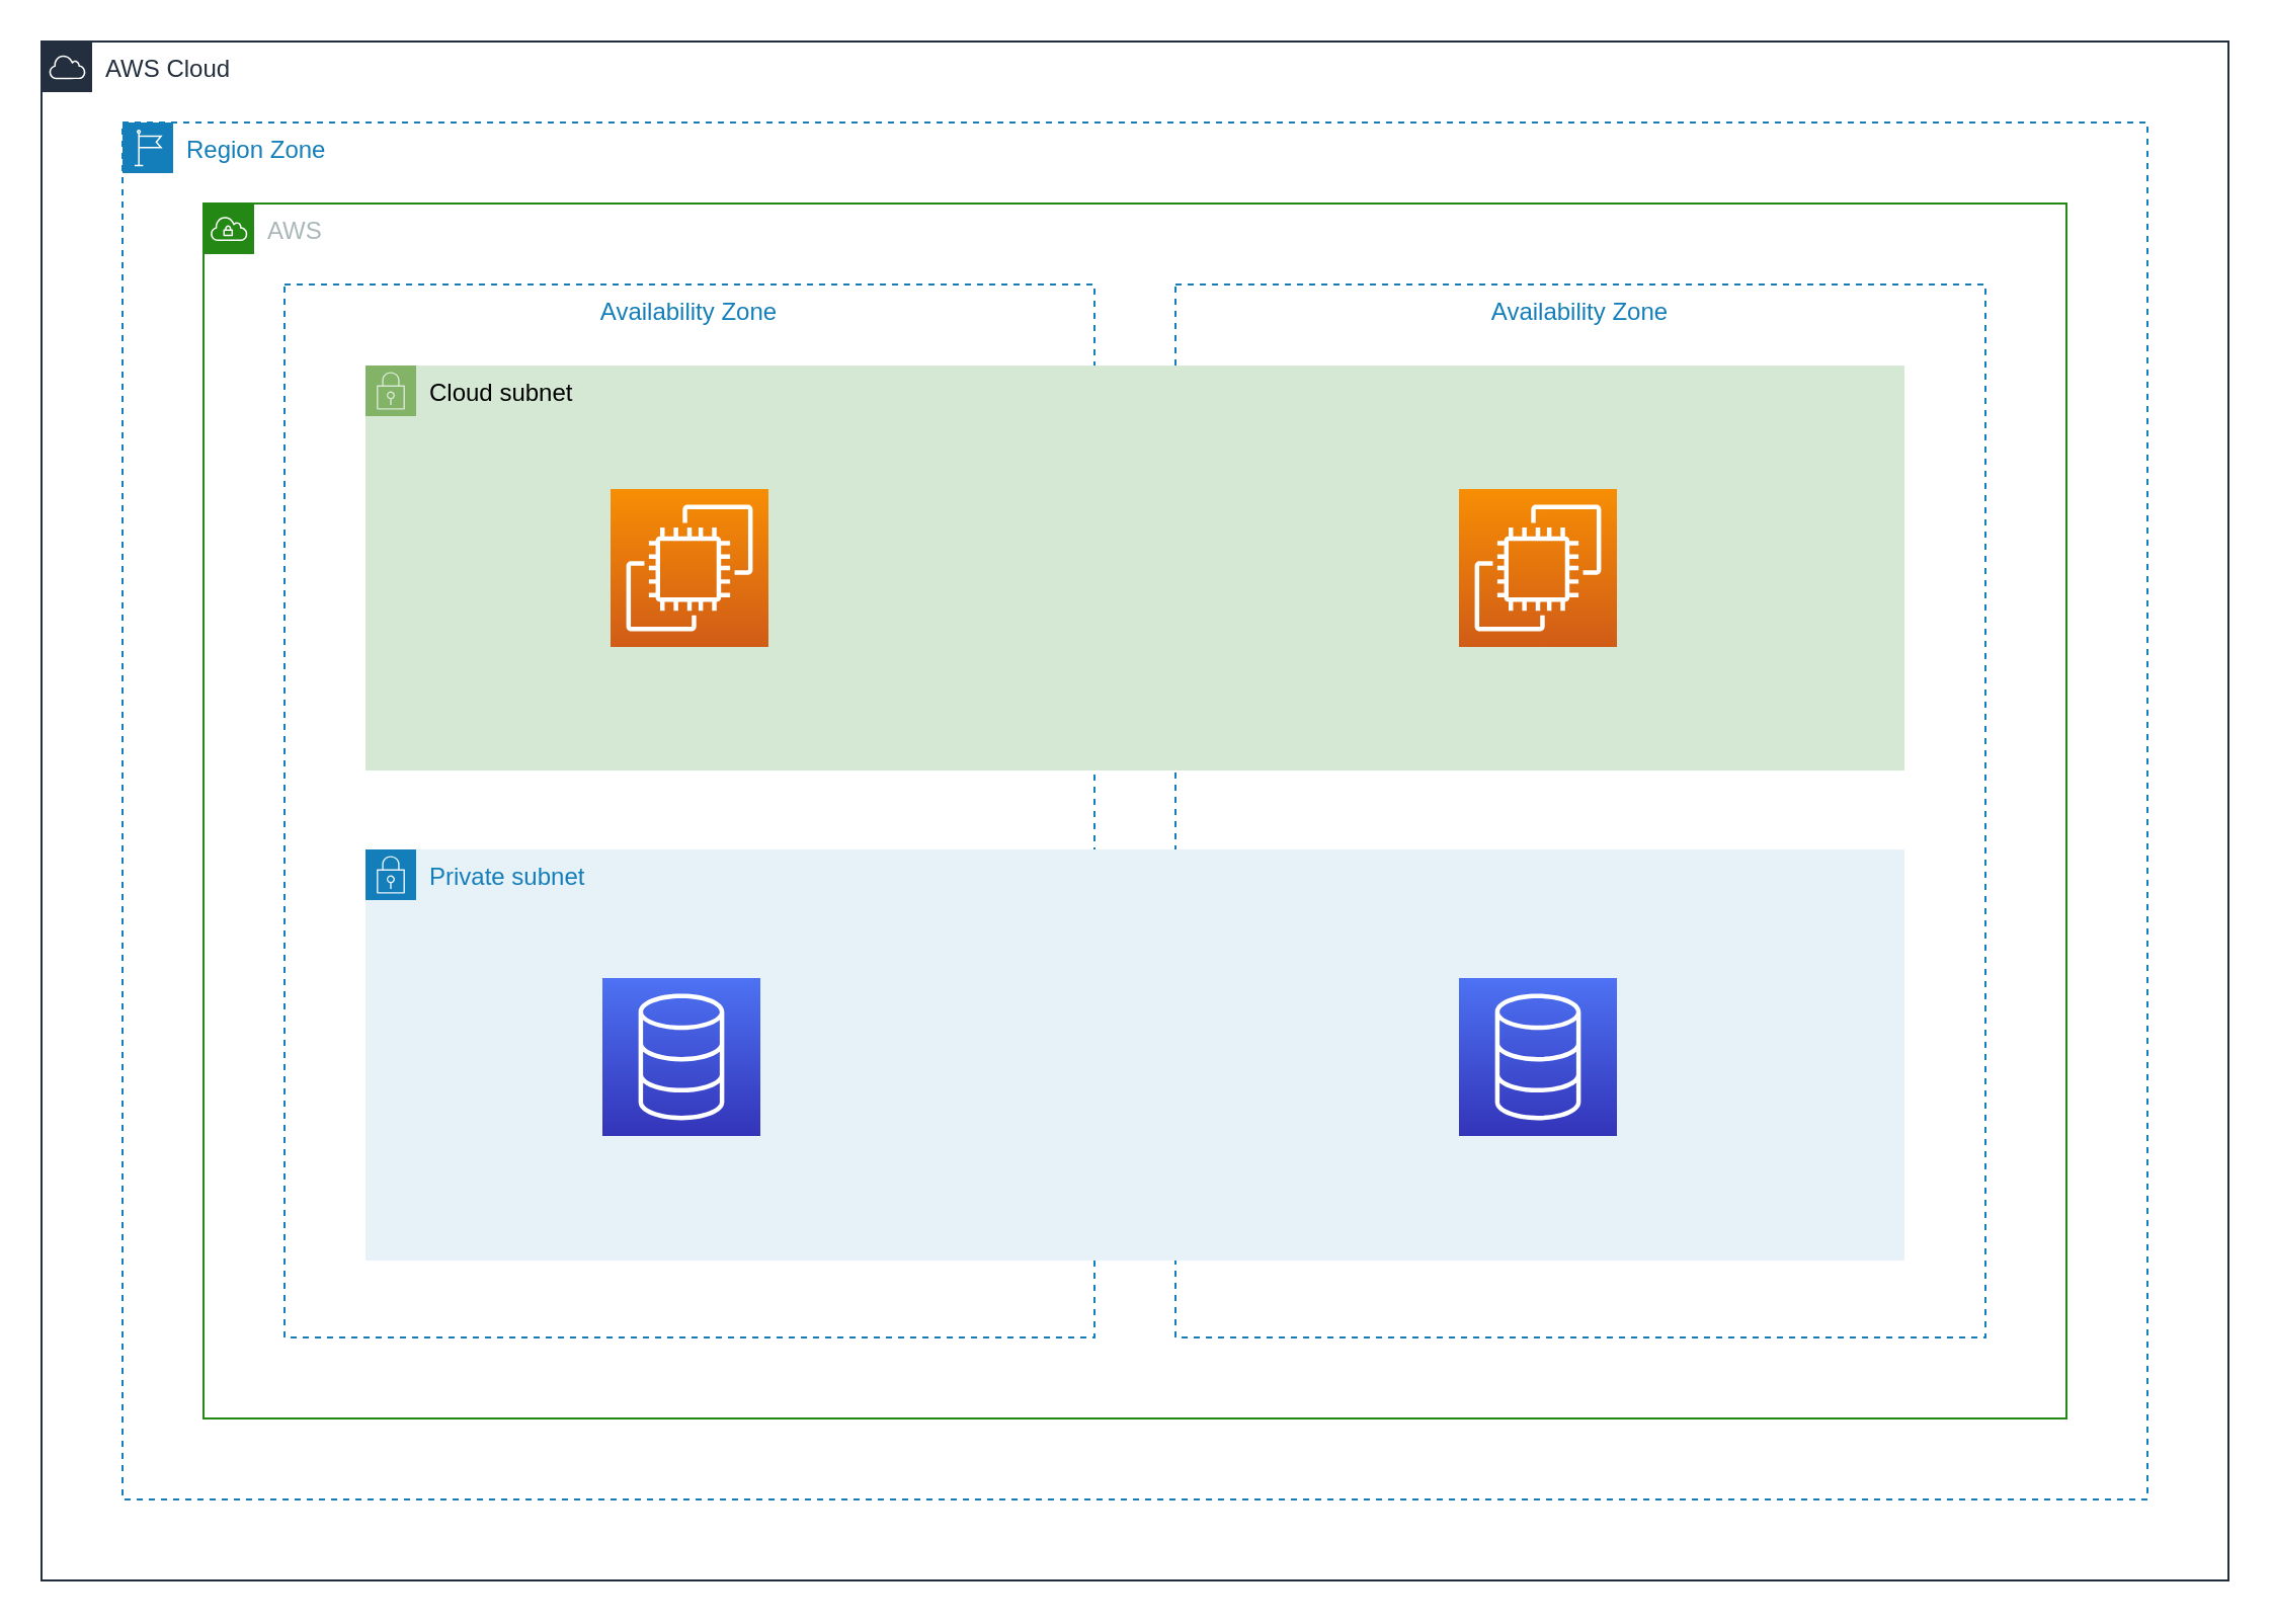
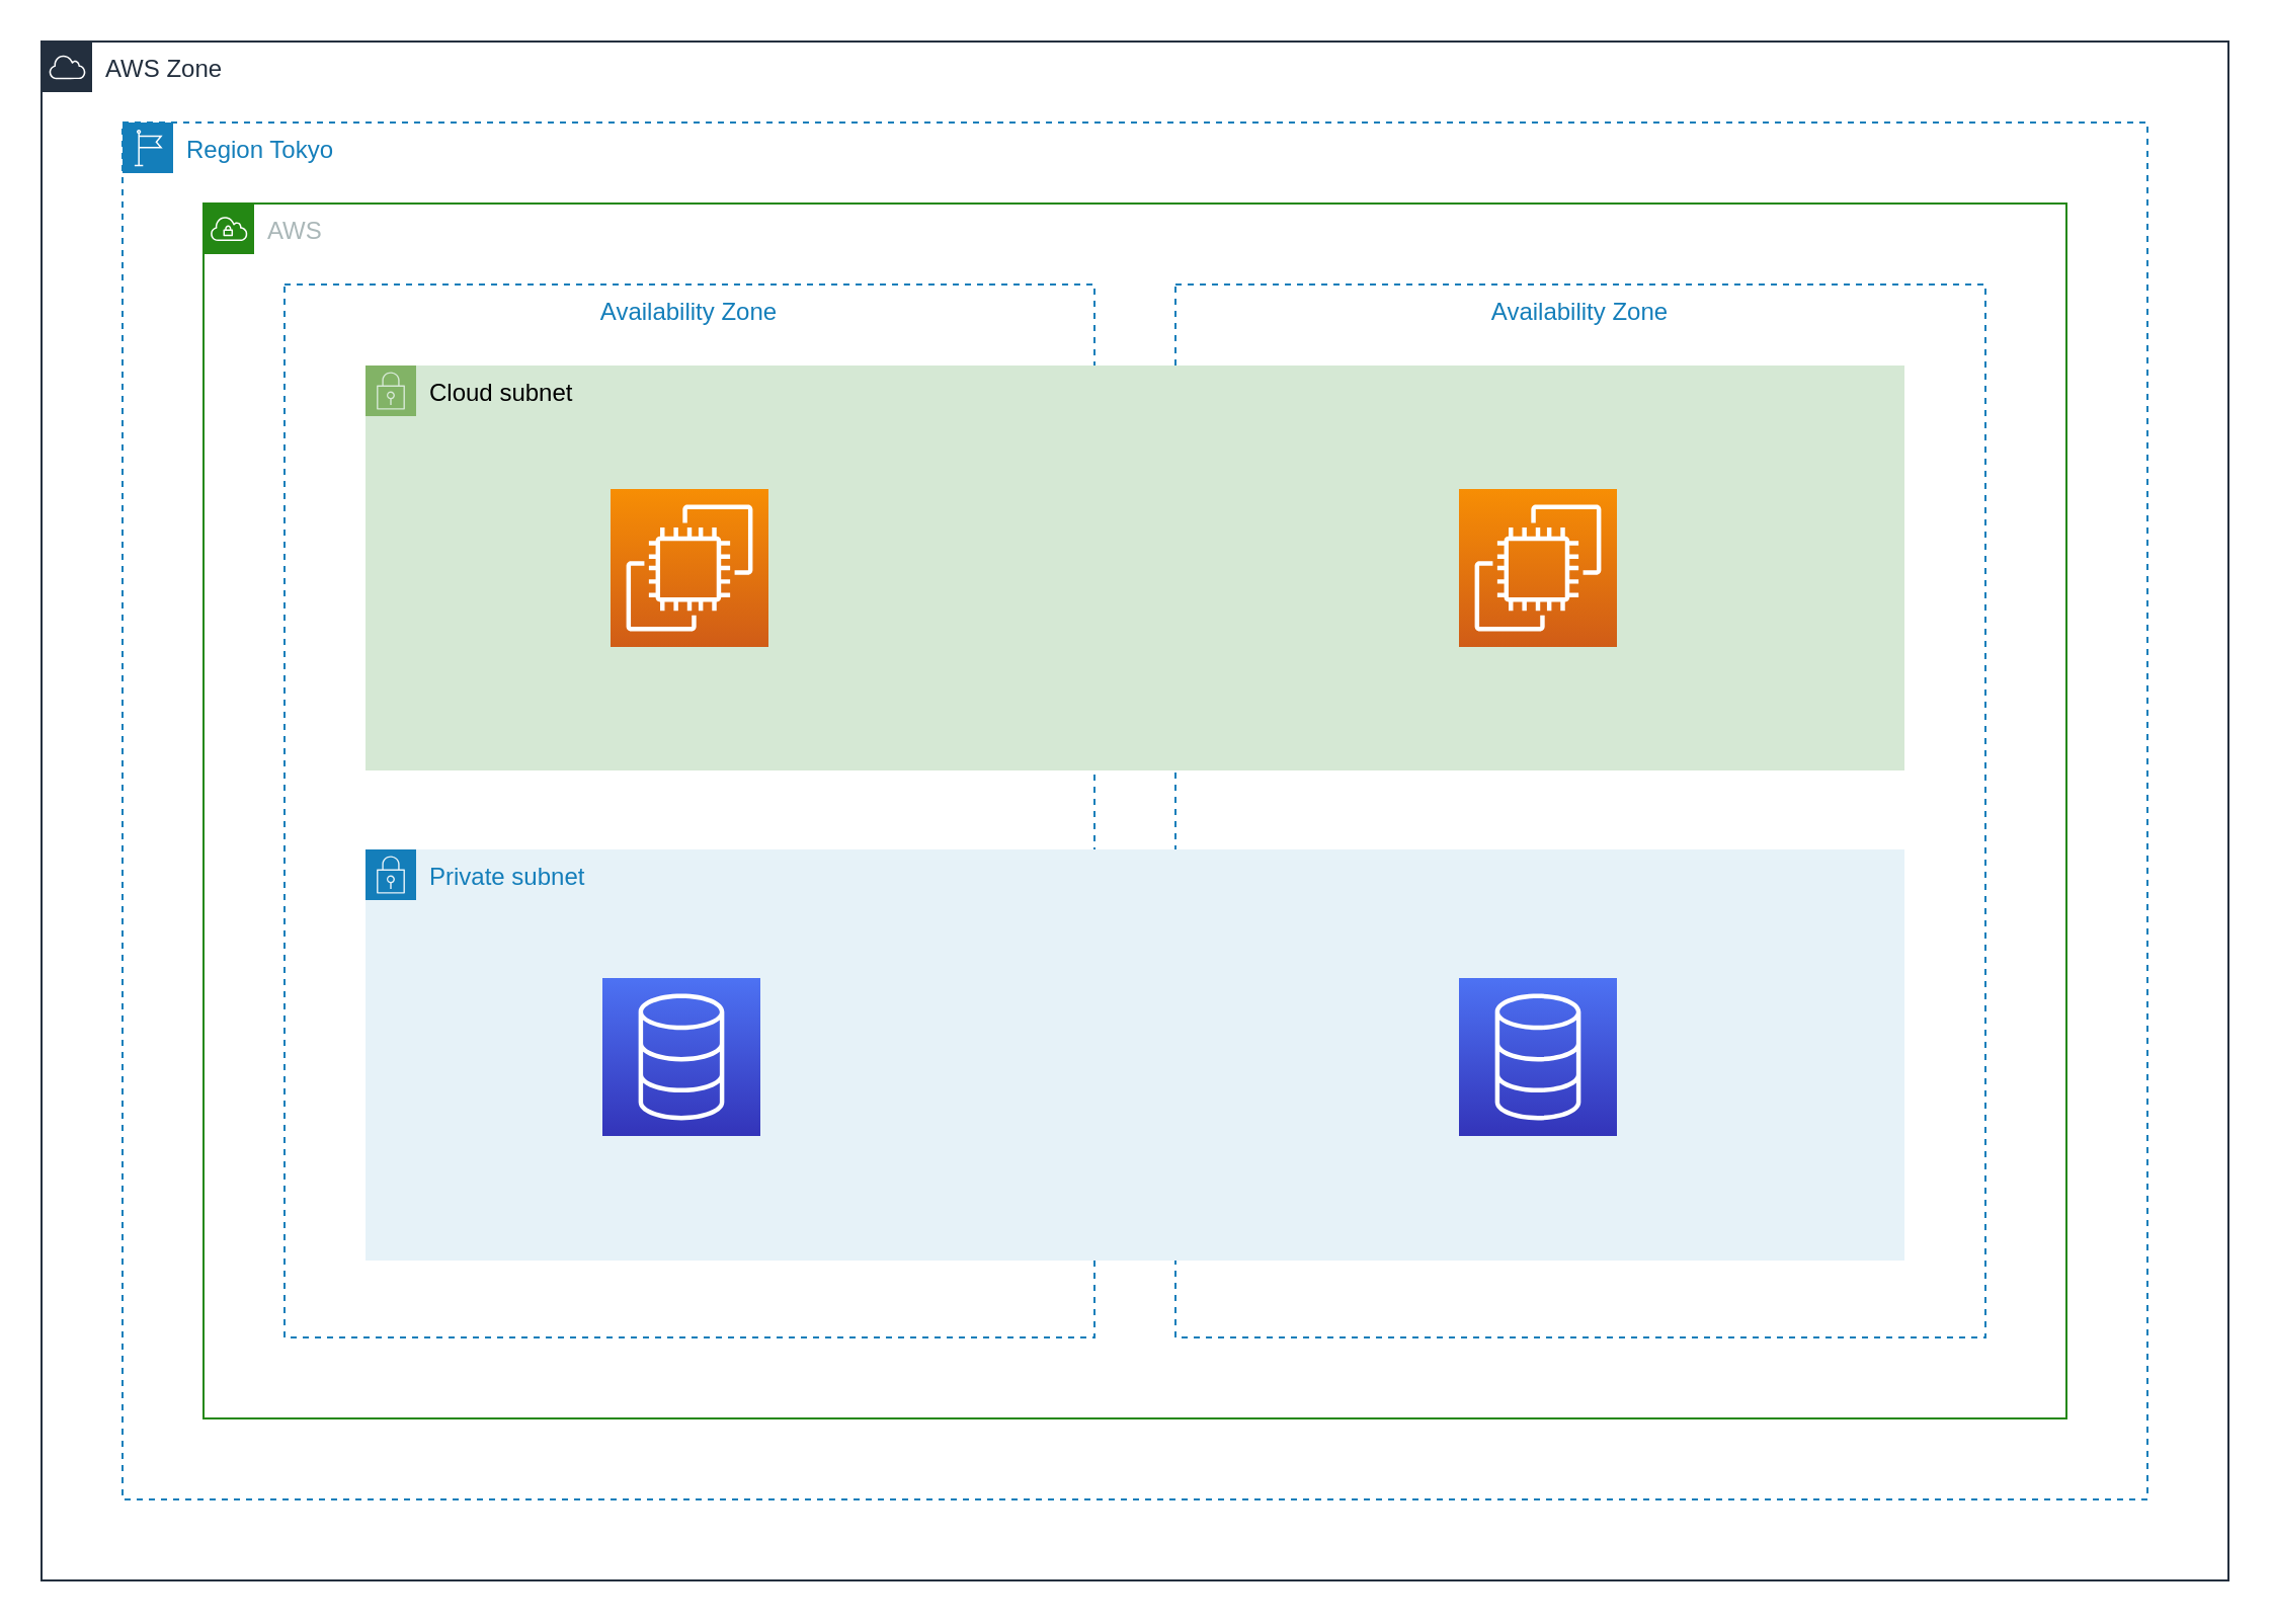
- <mxCell id="5" value="AWS Cloud" style="points=[[0,0],[0.25,0],[0.5,0],[0.75,0],[1,0],[1,0.25],[1,0.5],[1,0.75],[1,1],[0.75,1],[0.5,1],[0.25,1],[0,1],[0,0.75],[0,0.5],[0,0.25]];outlineConnect=0;gradientColor=none;html=1;whiteSpace=wrap;fontSize=12;fontStyle=0;shape=mxgraph.aws4.group;grIcon=mxgraph.aws4.group_aws_cloud;strokeColor=#232F3E;fillColor=none;verticalAlign=top;align=left;spacingLeft=30;fontColor=#232F3E;dashed=0;rounded=0;" vertex="1" parent="1"><mxGeometry x="20" y="20" width="1080" height="760" as="geometry" /></mxCell>
+ <mxCell id="5" value="AWS Zone" style="points=[[0,0],[0.25,0],[0.5,0],[0.75,0],[1,0],[1,0.25],[1,0.5],[1,0.75],[1,1],[0.75,1],[0.5,1],[0.25,1],[0,1],[0,0.75],[0,0.5],[0,0.25]];outlineConnect=0;gradientColor=none;html=1;whiteSpace=wrap;fontSize=12;fontStyle=0;shape=mxgraph.aws4.group;grIcon=mxgraph.aws4.group_aws_cloud;strokeColor=#232F3E;fillColor=none;verticalAlign=top;align=left;spacingLeft=30;fontColor=#232F3E;dashed=0;rounded=0;" vertex="1" parent="1"><mxGeometry x="20" y="20" width="1080" height="760" as="geometry" /></mxCell>
- <mxCell id="6" value="Region Zone" style="points=[[0,0],[0.25,0],[0.5,0],[0.75,0],[1,0],[1,0.25],[1,0.5],[1,0.75],[1,1],[0.75,1],[0.5,1],[0.25,1],[0,1],[0,0.75],[0,0.5],[0,0.25]];outlineConnect=0;gradientColor=none;html=1;whiteSpace=wrap;fontSize=12;fontStyle=0;shape=mxgraph.aws4.group;grIcon=mxgraph.aws4.group_region;strokeColor=#147EBA;fillColor=none;verticalAlign=top;align=left;spacingLeft=30;fontColor=#147EBA;dashed=1;rounded=0;" vertex="1" parent="1"><mxGeometry x="60" y="60" width="1000" height="680" as="geometry" /></mxCell>
+ <mxCell id="6" value="Region Tokyo" style="points=[[0,0],[0.25,0],[0.5,0],[0.75,0],[1,0],[1,0.25],[1,0.5],[1,0.75],[1,1],[0.75,1],[0.5,1],[0.25,1],[0,1],[0,0.75],[0,0.5],[0,0.25]];outlineConnect=0;gradientColor=none;html=1;whiteSpace=wrap;fontSize=12;fontStyle=0;shape=mxgraph.aws4.group;grIcon=mxgraph.aws4.group_region;strokeColor=#147EBA;fillColor=none;verticalAlign=top;align=left;spacingLeft=30;fontColor=#147EBA;dashed=1;rounded=0;" vertex="1" parent="1"><mxGeometry x="60" y="60" width="1000" height="680" as="geometry" /></mxCell>
